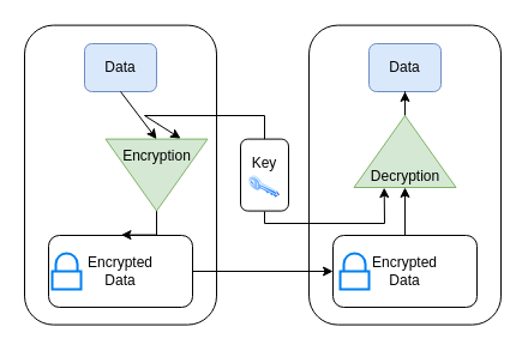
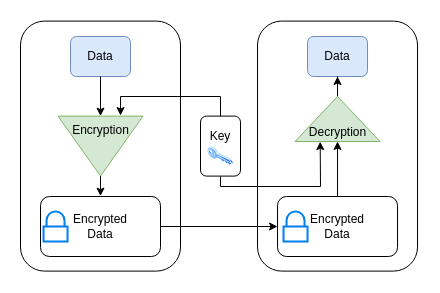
- <mxCell id="15" value="Decryption" style="triangle;whiteSpace=wrap;html=1;direction=north;verticalAlign=bottom;fillColor=#d5e8d4;strokeColor=#82b366;" parent="1" vertex="1"><mxGeometry x="294.53" y="96" width="85" height="60" as="geometry" /></mxCell>
+ <mxCell id="15" value="Decryption" style="triangle;whiteSpace=wrap;html=1;direction=north;verticalAlign=bottom;fillColor=#d5e8d4;strokeColor=#82b366;" parent="1" vertex="1"><mxGeometry x="294.53" y="96" width="85" height="45" as="geometry" /></mxCell>
- <mxCell id="12" value="Encryption" style="triangle;whiteSpace=wrap;html=1;direction=south;verticalAlign=top;fillColor=#d5e8d4;strokeColor=#82b366;" parent="1" vertex="1"><mxGeometry x="87.5" y="115.6" width="85" height="60" as="geometry" /></mxCell>
+ <mxCell id="12" value="Encryption" style="triangle;whiteSpace=wrap;html=1;direction=south;verticalAlign=top;fillColor=#d5e8d4;strokeColor=#82b366;" parent="1" vertex="1"><mxGeometry x="57.5" y="115.6" width="85" height="60" as="geometry" /></mxCell>
